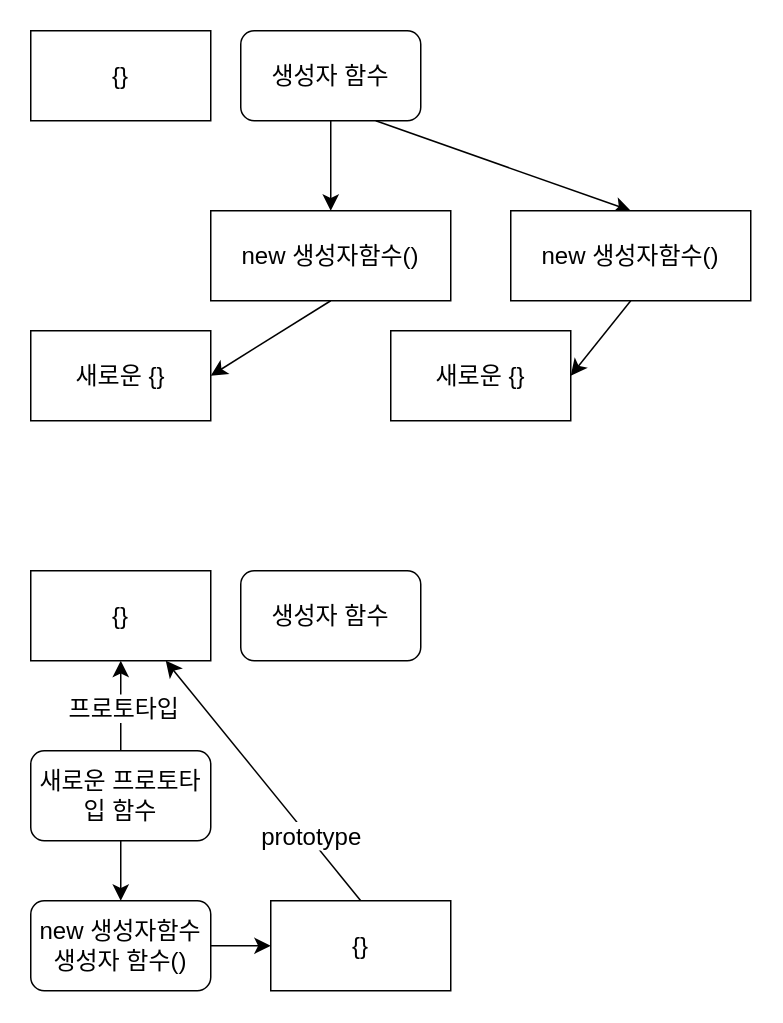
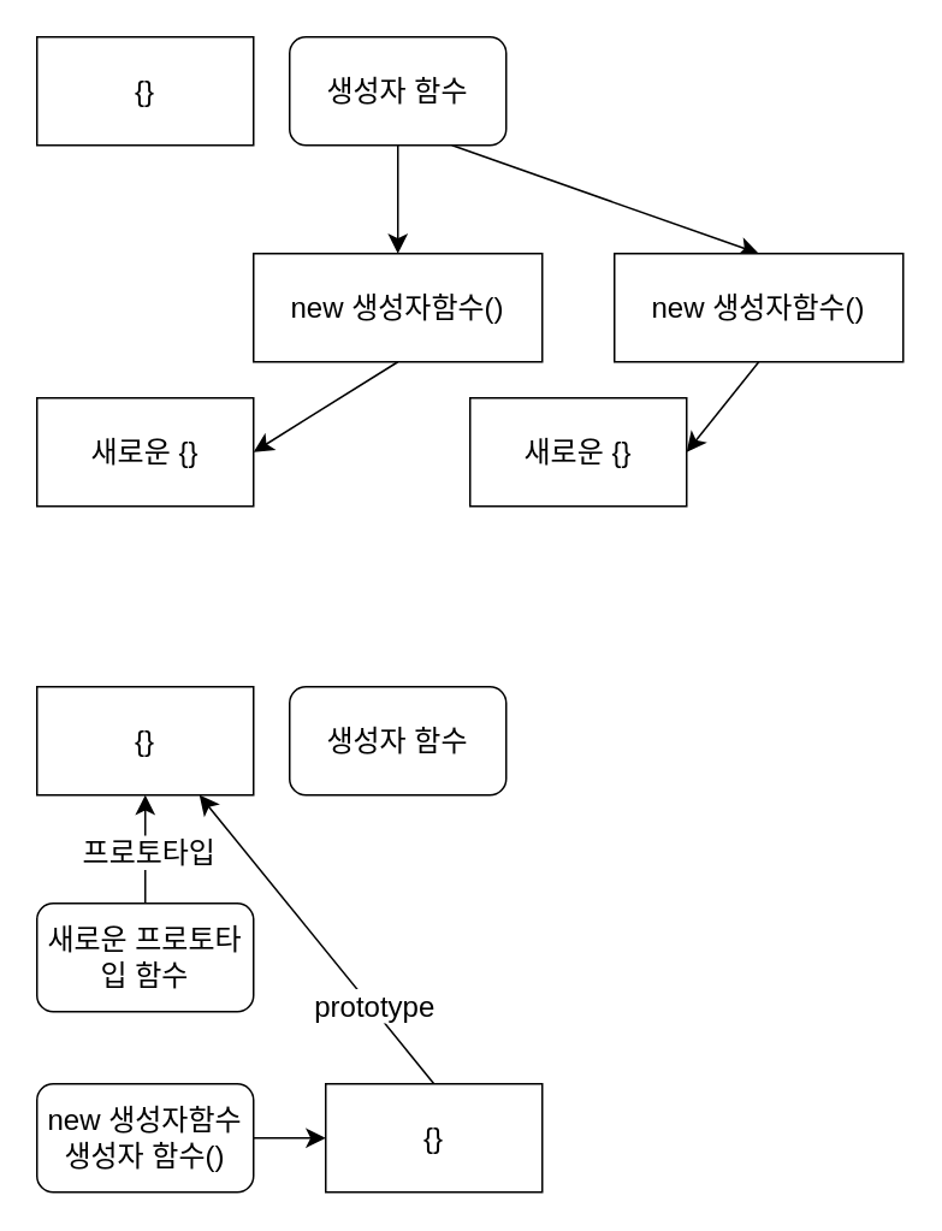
- <mxCell id="16" style="edgeStyle=none;curved=1;rounded=0;orthogonalLoop=1;jettySize=auto;html=1;exitX=0.5;exitY=1;exitDx=0;exitDy=0;fontSize=12;startSize=8;endSize=8;" edge="1" parent="1" source="17" target="19"><mxGeometry relative="1" as="geometry" /></mxCell>
